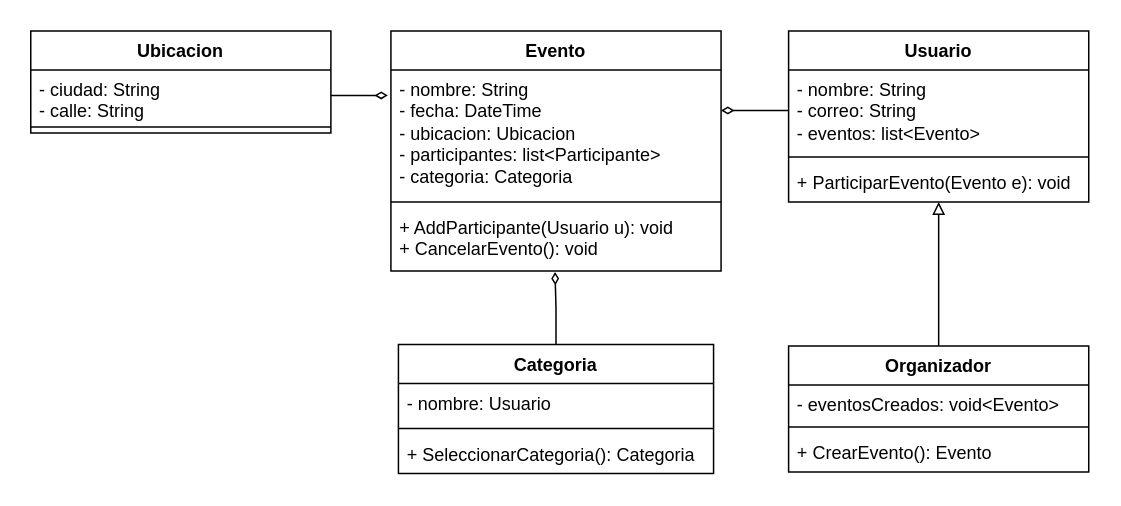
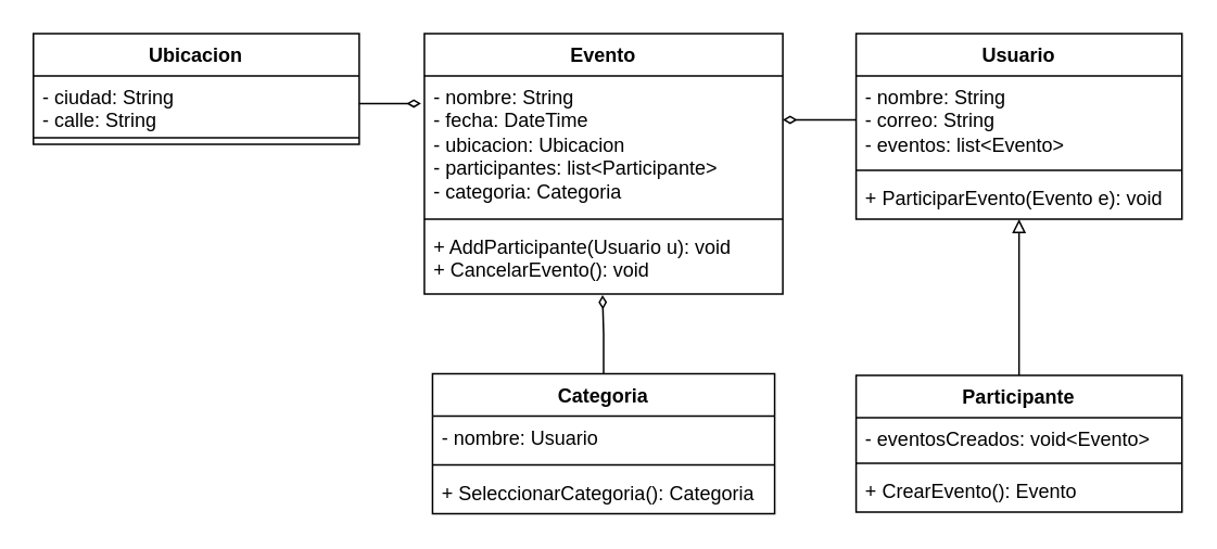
- <mxCell id="11" value="Organizador" style="swimlane;fontStyle=1;align=center;verticalAlign=top;childLayout=stackLayout;horizontal=1;startSize=26;horizontalStack=0;resizeParent=1;resizeParentMax=0;resizeLast=0;collapsible=1;marginBottom=0;whiteSpace=wrap;html=1;" parent="1" vertex="1"><mxGeometry x="525" y="230" width="200" height="84" as="geometry" /></mxCell>
+ <mxCell id="11" value="Participante" style="swimlane;fontStyle=1;align=center;verticalAlign=top;childLayout=stackLayout;horizontal=1;startSize=26;horizontalStack=0;resizeParent=1;resizeParentMax=0;resizeLast=0;collapsible=1;marginBottom=0;whiteSpace=wrap;html=1;" parent="1" vertex="1"><mxGeometry x="525" y="230" width="200" height="84" as="geometry" /></mxCell>
